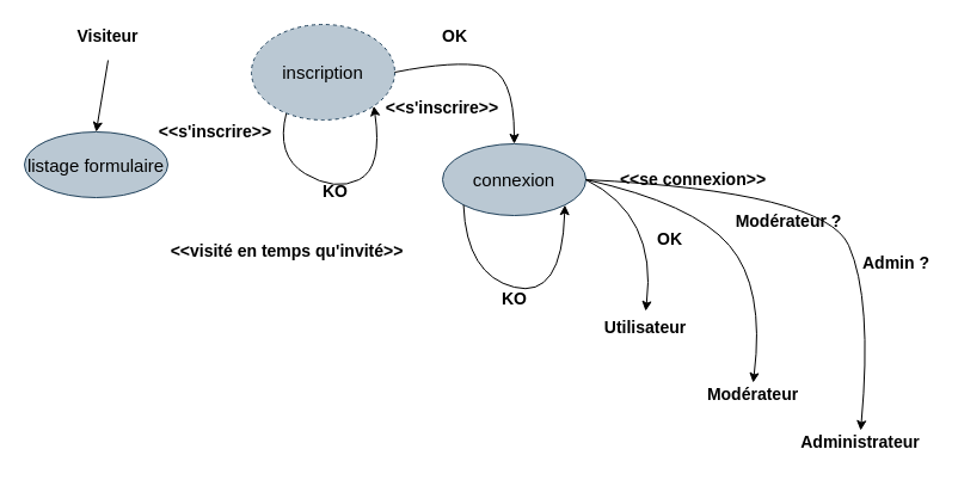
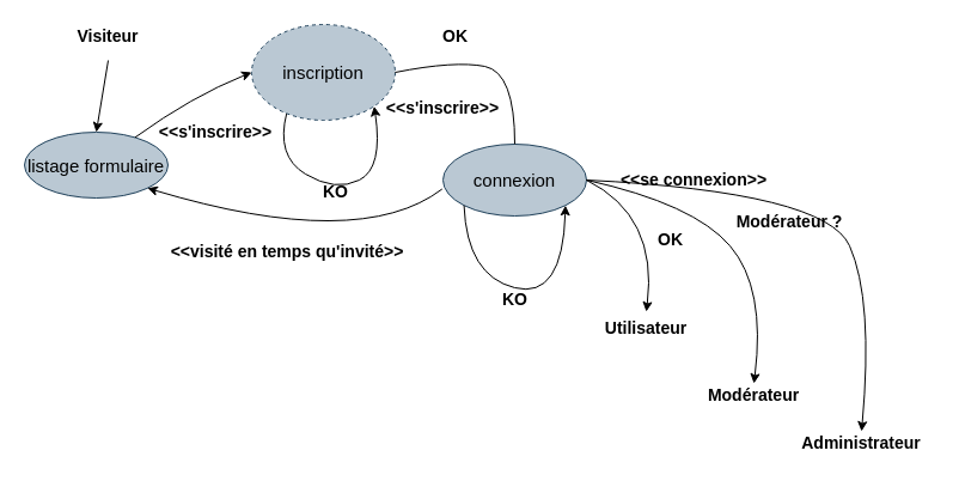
+ <mxCell id="9" value="" style="curved=1;endArrow=classic;html=1;rounded=0;entryX=0;entryY=0.5;entryDx=0;entryDy=0;" parent="1" source="2" target="10" edge="1"><mxGeometry width="50" height="50" relative="1" as="geometry"><mxPoint x="210" y="230" as="sourcePoint" /><mxPoint x="300" y="110" as="targetPoint" /><Array as="points"><mxPoint x="160" y="80" /></Array></mxGeometry></mxCell>
- <mxCell id="12" value="" style="curved=1;endArrow=classic;html=1;rounded=0;entryX=0.5;entryY=0;entryDx=0;entryDy=0;exitX=1;exitY=0.5;exitDx=0;exitDy=0;" parent="1" source="10" target="11" edge="1"><mxGeometry width="50" height="50" relative="1" as="geometry"><mxPoint x="210" y="170" as="sourcePoint" /><mxPoint x="260" y="120" as="targetPoint" /><Array as="points"><mxPoint x="380" y="50" /><mxPoint x="430" y="60" /></Array></mxGeometry></mxCell>
+ <mxCell id="12" value="" style="curved=1;endArrow=none;html=1;rounded=0;entryX=0.5;entryY=0;entryDx=0;entryDy=0;exitX=1;exitY=0.5;exitDx=0;exitDy=0;" parent="1" source="10" target="11" edge="1"><mxGeometry width="50" height="50" relative="1" as="geometry"><mxPoint x="210" y="170" as="sourcePoint" /><mxPoint x="260" y="120" as="targetPoint" /><Array as="points"><mxPoint x="380" y="50" /><mxPoint x="430" y="60" /></Array></mxGeometry></mxCell>
+ <mxCell id="26" value="" style="curved=1;endArrow=classic;html=1;rounded=0;entryX=1;entryY=1;entryDx=0;entryDy=0;exitX=-0.006;exitY=0.625;exitDx=0;exitDy=0;exitPerimeter=0;" edge="1" parent="1" source="11" target="2"><mxGeometry width="50" height="50" relative="1" as="geometry"><mxPoint x="236.363" y="273.183" as="sourcePoint" /><mxPoint x="330" y="215" as="targetPoint" /><Array as="points"><mxPoint x="300" y="210" /></Array></mxGeometry></mxCell>
- <mxCell id="19" value="&lt;b&gt;&lt;font style=&quot;font-size: 14px&quot;&gt;Admin ?&lt;/font&gt;&lt;/b&gt;" style="text;html=1;strokeColor=none;fillColor=none;align=center;verticalAlign=middle;whiteSpace=wrap;rounded=0;" vertex="1" parent="1"><mxGeometry x="720" y="210" width="60" height="20" as="geometry" /></mxCell>
